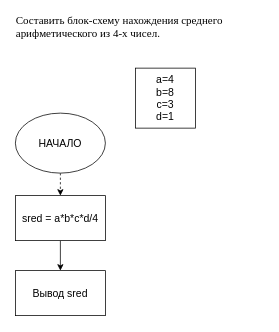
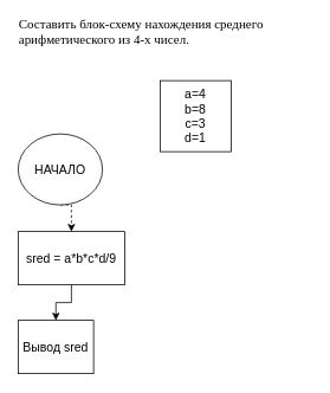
- <mxCell id="3" value="НАЧАЛО" style="ellipse;whiteSpace=wrap;html=1;fontSize=14;" parent="1" vertex="1"><mxGeometry x="20" y="150" width="120" height="80" as="geometry" /></mxCell>
+ <mxCell id="3" value="НАЧАЛО" style="ellipse;whiteSpace=wrap;html=1;fontSize=14;" parent="1" vertex="1"><mxGeometry x="20" y="150" width="95" height="80" as="geometry" /></mxCell>
- <mxCell id="6" value="sred = a*b*c*d/4" style="rounded=0;whiteSpace=wrap;html=1;fontSize=14;" parent="1" vertex="1"><mxGeometry x="20" y="260" width="120" height="60" as="geometry" /></mxCell>
+ <mxCell id="6" value="sred = a*b*c*d/9" style="rounded=0;whiteSpace=wrap;html=1;fontSize=14;" parent="1" vertex="1"><mxGeometry x="20" y="260" width="120" height="60" as="geometry" /></mxCell>
- <mxCell id="7" value="Вывод sred" style="rounded=0;whiteSpace=wrap;html=1;fontSize=14;" parent="1" vertex="1"><mxGeometry x="20" y="360" width="120" height="60" as="geometry" /></mxCell>
+ <mxCell id="7" value="Вывод sred" style="rounded=0;whiteSpace=wrap;html=1;fontSize=14;" parent="1" vertex="1"><mxGeometry x="20" y="360" width="85" height="60" as="geometry" /></mxCell>
